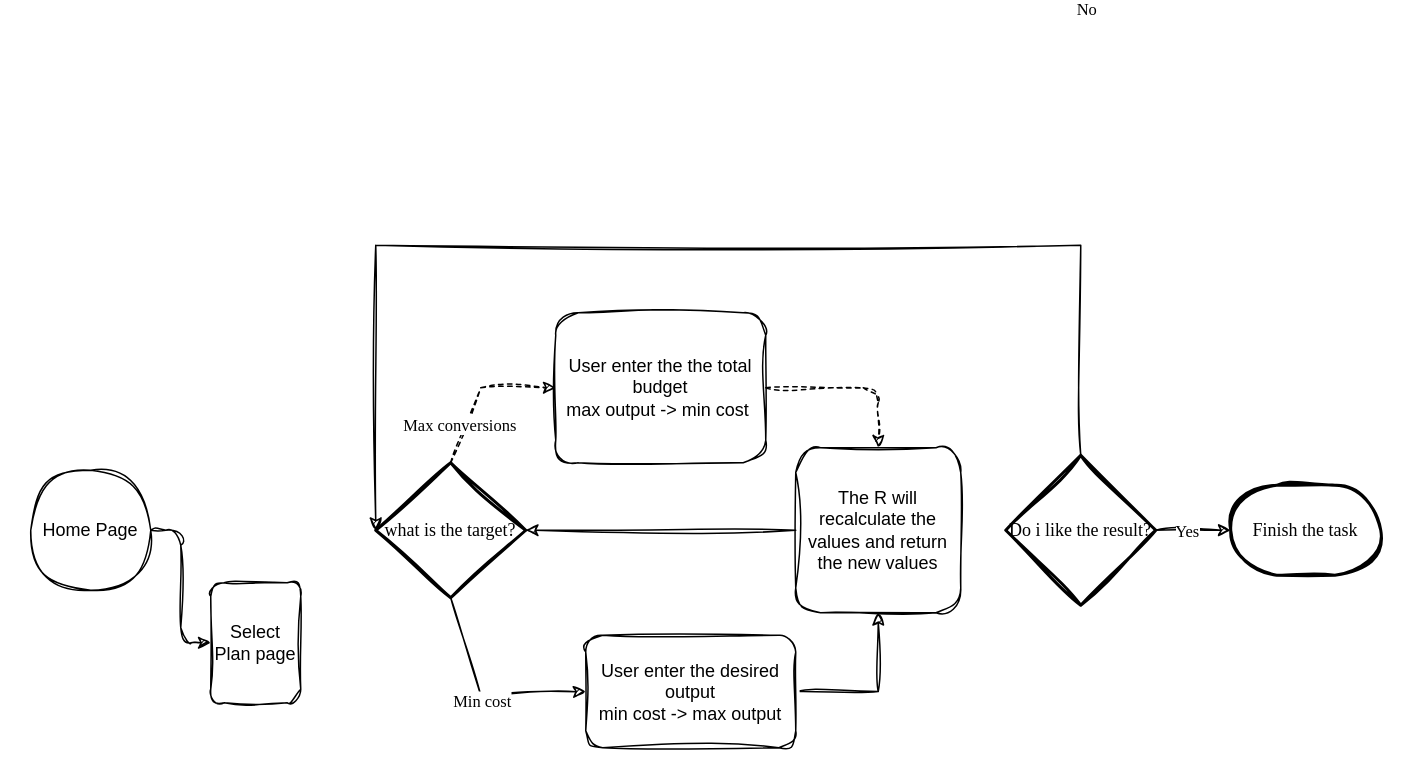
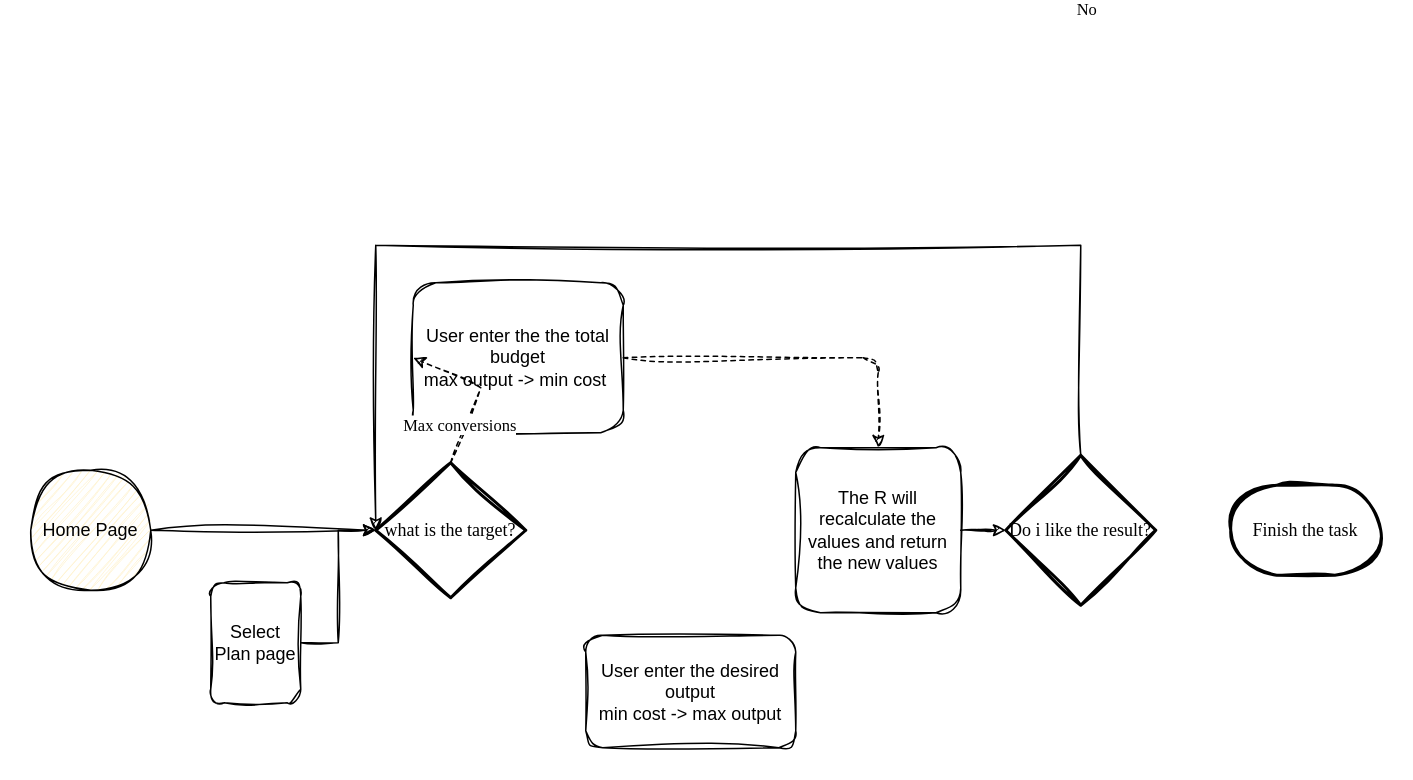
- <mxCell id="7" value="User enter the the total budget&lt;div&gt;max output -&amp;gt; min cost&amp;nbsp;&lt;/div&gt;" style="rounded=1;whiteSpace=wrap;html=1;sketch=1;curveFitting=1;jiggle=2;" parent="1" vertex="1"><mxGeometry x="370" y="65" width="140" height="100" as="geometry" /></mxCell>
+ <mxCell id="7" value="User enter the the total budget&lt;div&gt;max output -&amp;gt; min cost&amp;nbsp;&lt;/div&gt;" style="rounded=1;whiteSpace=wrap;html=1;sketch=1;curveFitting=1;jiggle=2;" parent="1" vertex="1"><mxGeometry x="275" y="45" width="140" height="100" as="geometry" /></mxCell>
- <mxCell id="3" value="Home Page" style="rounded=1;whiteSpace=wrap;html=1;sketch=1;curveFitting=1;jiggle=2;arcSize=50;" parent="1" vertex="1"><mxGeometry x="20" y="170" width="80" height="80" as="geometry" /></mxCell>
+ <mxCell id="3" value="Home Page" style="rounded=1;whiteSpace=wrap;html=1;sketch=1;curveFitting=1;jiggle=2;arcSize=50;fillColor=#fff2cc;" parent="1" vertex="1"><mxGeometry x="20" y="170" width="80" height="80" as="geometry" /></mxCell>
- <mxCell id="13" style="edgeStyle=orthogonalEdgeStyle;rounded=0;sketch=1;hachureGap=4;jiggle=2;curveFitting=1;orthogonalLoop=1;jettySize=auto;html=1;fontFamily=Architects Daughter;fontSource=https%3A%2F%2Ffonts.googleapis.com%2Fcss%3Ffamily%3DArchitects%2BDaughter;" edge="1" parent="1" source="8" target="11"><mxGeometry relative="1" as="geometry" /></mxCell>
+ <mxCell id="13" style="edgeStyle=orthogonalEdgeStyle;rounded=0;sketch=1;hachureGap=4;jiggle=2;curveFitting=1;orthogonalLoop=1;jettySize=auto;html=1;entryX=0;entryY=0.5;entryDx=0;entryDy=0;entryPerimeter=0;fontFamily=Architects Daughter;fontSource=https%3A%2F%2Ffonts.googleapis.com%2Fcss%3Ffamily%3DArchitects%2BDaughter;" edge="1" parent="1" source="8" target="12"><mxGeometry relative="1" as="geometry" /></mxCell>
- <mxCell id="14" value="" style="endArrow=classic;html=1;rounded=0;sketch=1;hachureGap=4;jiggle=2;curveFitting=1;fontFamily=Architects Daughter;fontSource=https%3A%2F%2Ffonts.googleapis.com%2Fcss%3Ffamily%3DArchitects%2BDaughter;exitX=1;exitY=0.5;exitDx=0;exitDy=0;exitPerimeter=0;entryX=0;entryY=0.5;entryDx=0;entryDy=0;entryPerimeter=0;" edge="1" parent="1" source="12" target="18"><mxGeometry relative="1" as="geometry"><mxPoint x="680" y="199.5" as="sourcePoint" /><mxPoint x="800" y="210" as="targetPoint" /></mxGeometry></mxCell>
- <mxCell id="15" value="&lt;div&gt;Yes&lt;/div&gt;" style="edgeLabel;resizable=0;html=1;;align=center;verticalAlign=middle;sketch=1;hachureGap=4;jiggle=2;curveFitting=1;fontFamily=Architects Daughter;fontSource=https%3A%2F%2Ffonts.googleapis.com%2Fcss%3Ffamily%3DArchitects%2BDaughter;" connectable="0" vertex="1" parent="14"><mxGeometry relative="1" as="geometry"><mxPoint x="-5" as="offset" /></mxGeometry></mxCell>
- <mxCell id="2" value="" style="edgeStyle=orthogonalEdgeStyle;rounded=1;orthogonalLoop=1;jettySize=auto;html=1;sketch=1;curveFitting=1;jiggle=2;" parent="1" source="3" target="5" edge="1"><mxGeometry relative="1" as="geometry" /></mxCell>
+ <mxCell id="2" value="" style="edgeStyle=orthogonalEdgeStyle;rounded=1;orthogonalLoop=1;jettySize=auto;html=1;sketch=1;curveFitting=1;jiggle=2;" parent="1" source="3" target="11" edge="1"><mxGeometry relative="1" as="geometry" /></mxCell>
+ <mxCell id="4" style="edgeStyle=orthogonalEdgeStyle;rounded=0;sketch=1;hachureGap=4;jiggle=2;curveFitting=1;orthogonalLoop=1;jettySize=auto;html=1;fontFamily=Architects Daughter;fontSource=https%3A%2F%2Ffonts.googleapis.com%2Fcss%3Ffamily%3DArchitects%2BDaughter;" edge="1" parent="1" source="5" target="11"><mxGeometry relative="1" as="geometry" /></mxCell>
- <mxCell id="21" value="" style="endArrow=classic;html=1;rounded=0;sketch=1;hachureGap=4;jiggle=2;curveFitting=1;fontFamily=Architects Daughter;fontSource=https%3A%2F%2Ffonts.googleapis.com%2Fcss%3Ffamily%3DArchitects%2BDaughter;entryX=0;entryY=0.5;entryDx=0;entryDy=0;exitX=0.5;exitY=1;exitDx=0;exitDy=0;exitPerimeter=0;" edge="1" parent="1" source="11" target="10"><mxGeometry relative="1" as="geometry"><mxPoint x="350" y="209.5" as="sourcePoint" /><mxPoint x="450" y="209.5" as="targetPoint" /><Array as="points"><mxPoint x="320" y="320" /></Array></mxGeometry></mxCell>
- <mxCell id="22" value="Min cost" style="edgeLabel;resizable=0;html=1;;align=center;verticalAlign=middle;sketch=1;hachureGap=4;jiggle=2;curveFitting=1;fontFamily=Architects Daughter;fontSource=https%3A%2F%2Ffonts.googleapis.com%2Fcss%3Ffamily%3DArchitects%2BDaughter;" connectable="0" vertex="1" parent="21"><mxGeometry relative="1" as="geometry"><mxPoint y="4" as="offset" /></mxGeometry></mxCell>
- <mxCell id="9" value="" style="edgeStyle=orthogonalEdgeStyle;rounded=0;sketch=1;hachureGap=4;jiggle=2;curveFitting=1;orthogonalLoop=1;jettySize=auto;html=1;fontFamily=Architects Daughter;fontSource=https%3A%2F%2Ffonts.googleapis.com%2Fcss%3Ffamily%3DArchitects%2BDaughter;entryX=0.5;entryY=1;entryDx=0;entryDy=0;exitX=1;exitY=0.5;exitDx=0;exitDy=0;" edge="1" parent="1" source="10" target="8"><mxGeometry relative="1" as="geometry"><mxPoint x="570" y="267" as="targetPoint" /></mxGeometry></mxCell>
